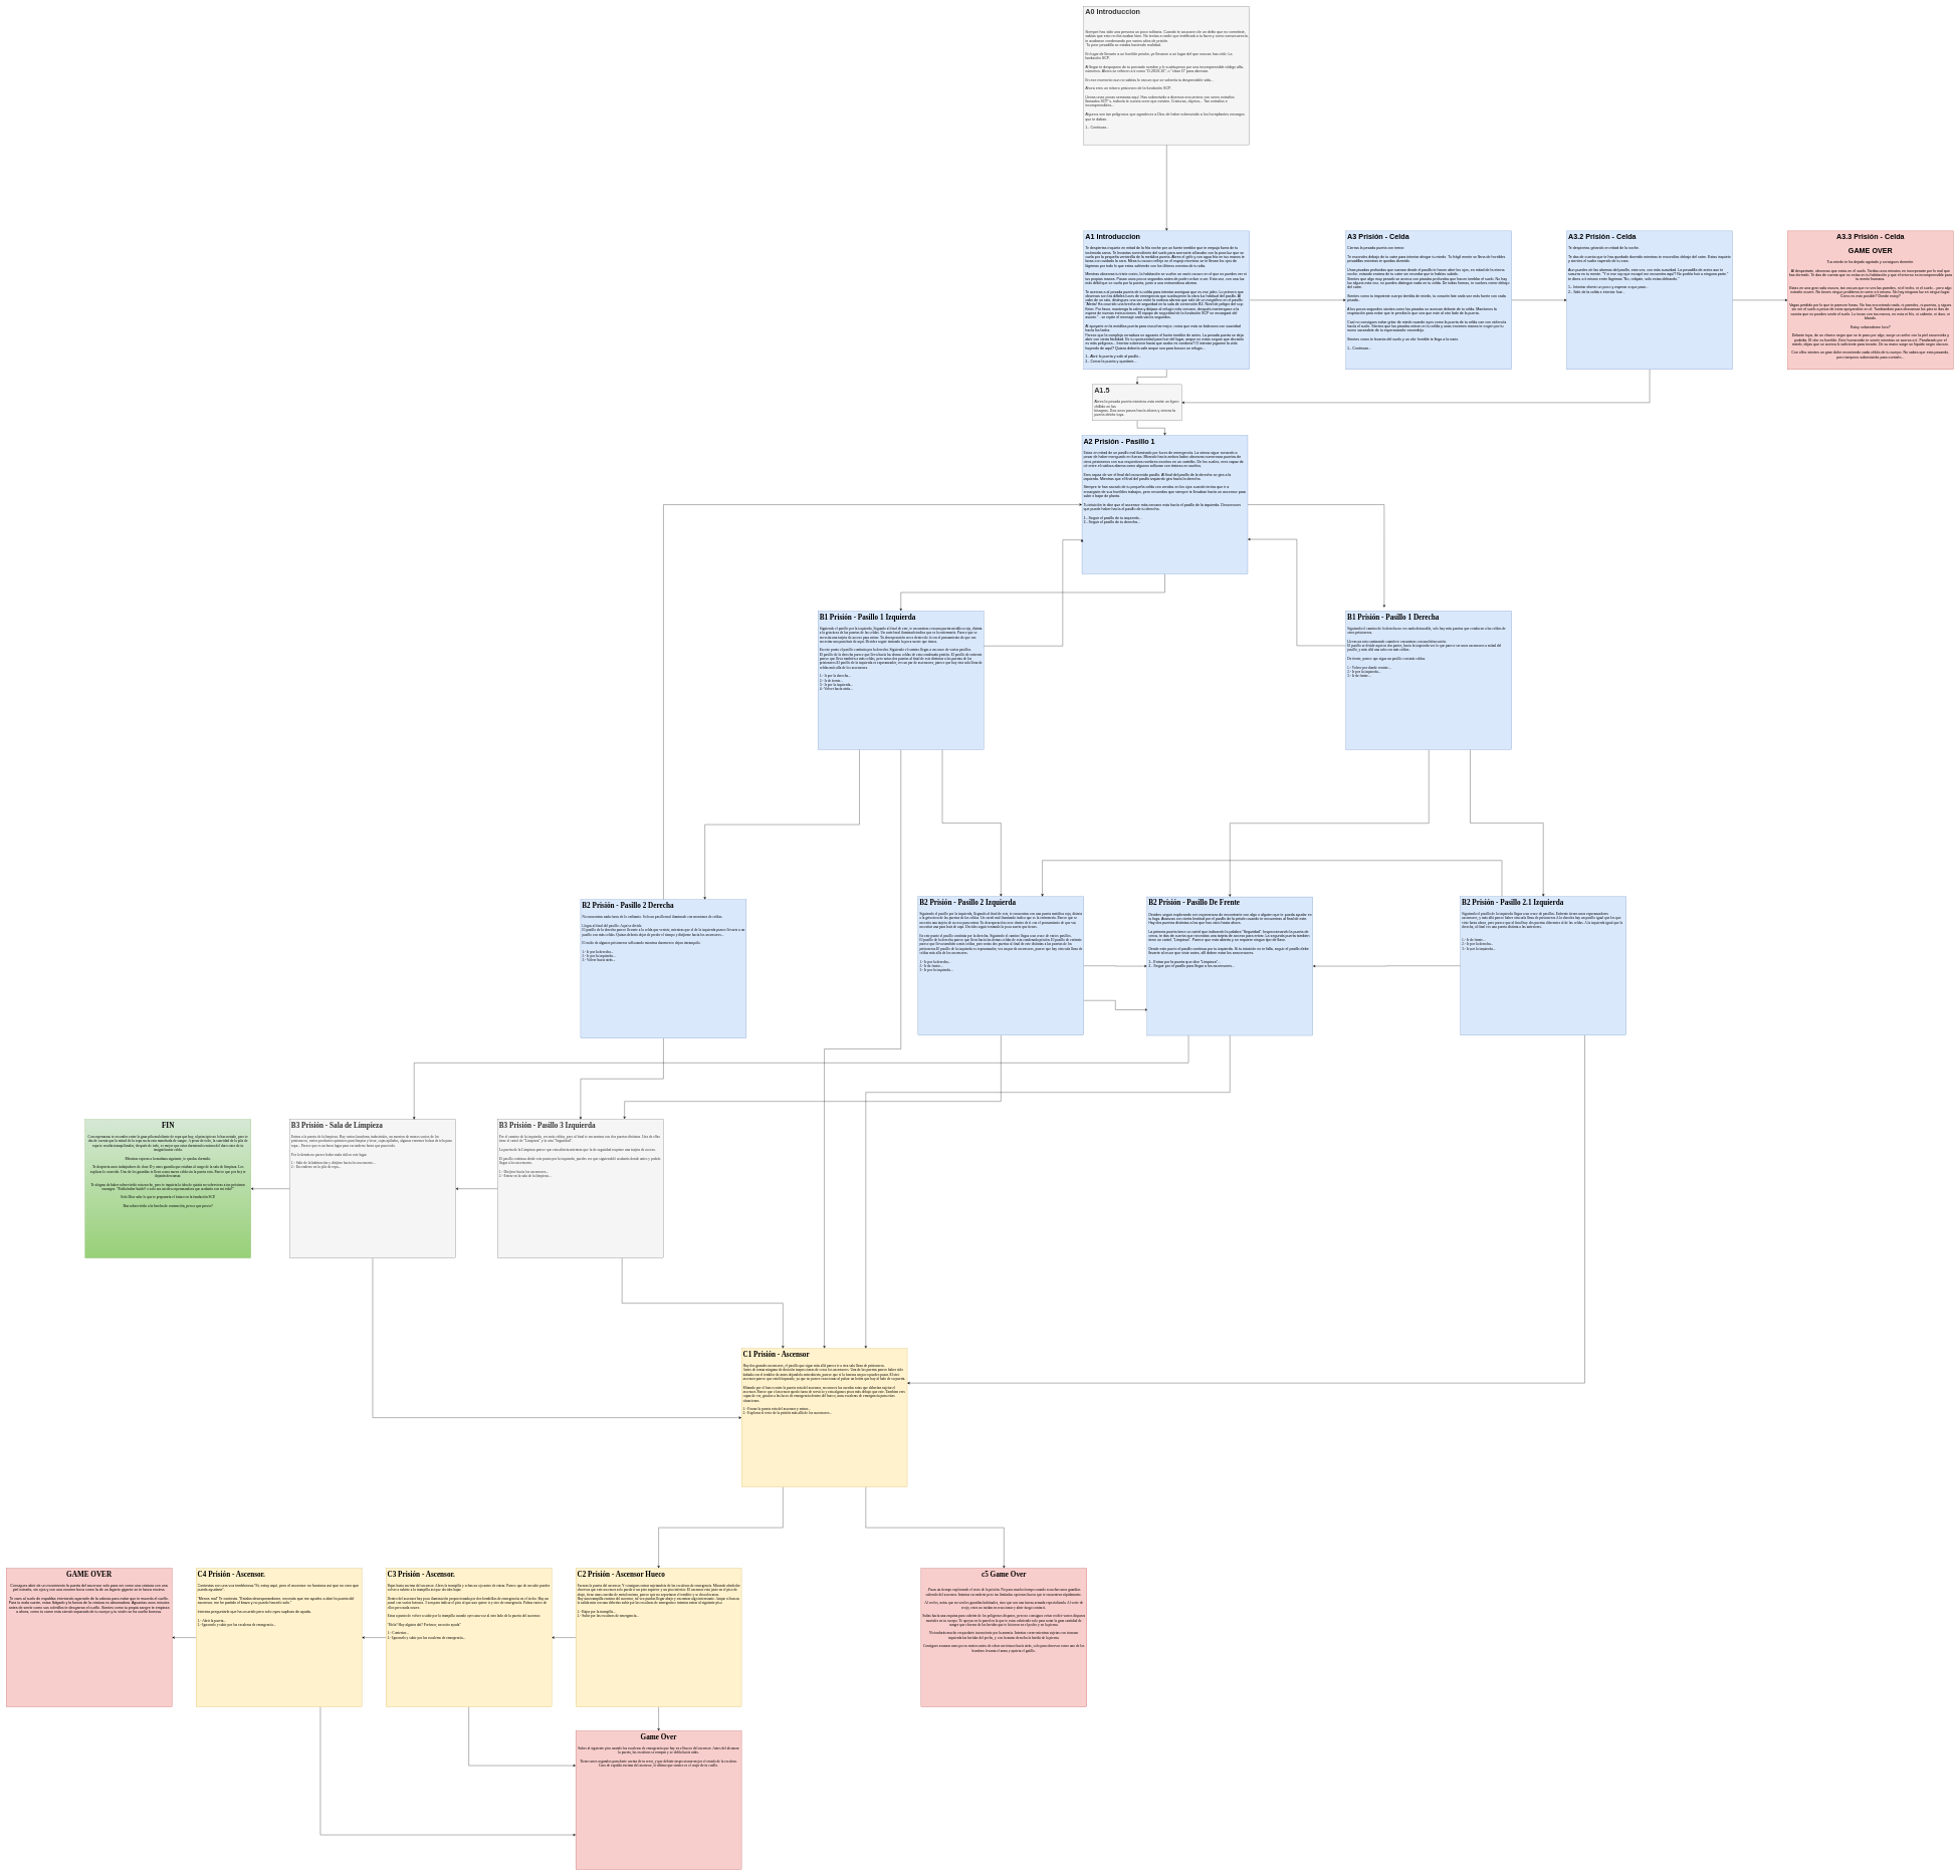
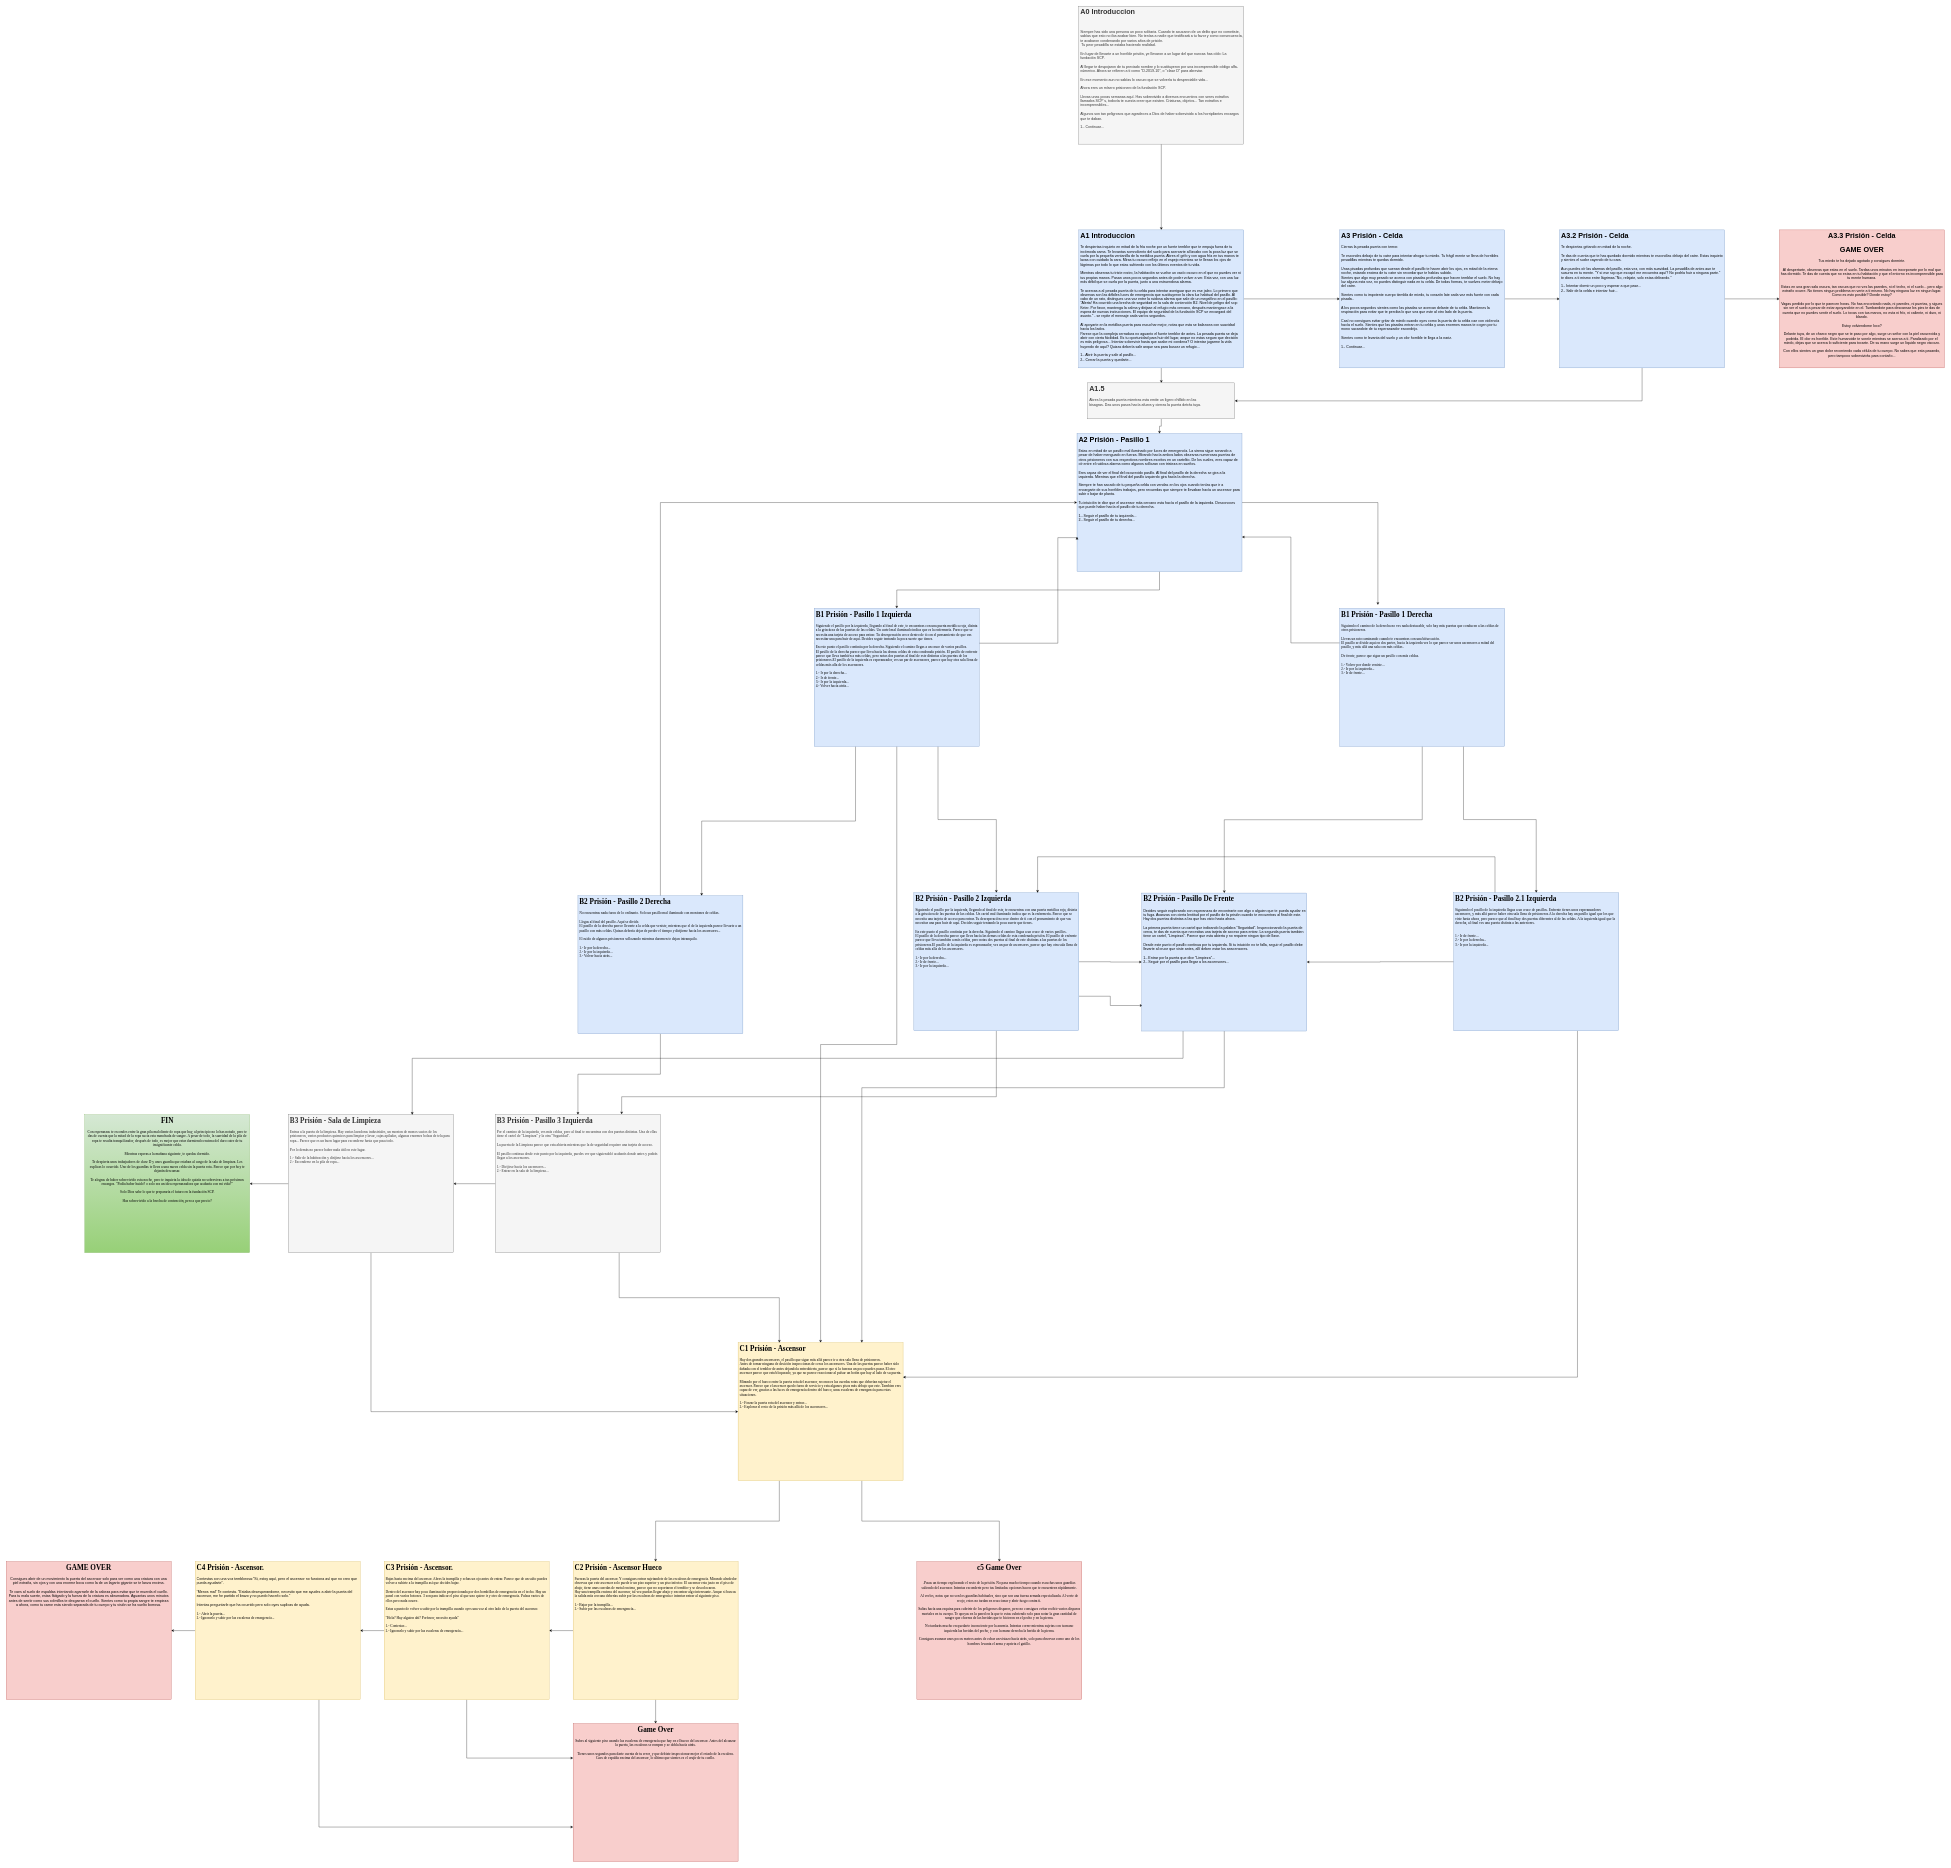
- <mxCell id="22" value="&lt;h1&gt;A1.5&lt;br&gt;&lt;/h1&gt;&lt;p&gt;Abres la pesada puerta mientras esta emite un ligero chillido en las &lt;br/&gt;bisagras. Das unos pasos hacía afuera y cierras la puerta detrás tuya.&lt;/p&gt;" style="text;html=1;strokeColor=#666666;fillColor=#f5f5f5;spacing=5;spacingTop=-20;whiteSpace=wrap;overflow=hidden;rounded=0;fontColor=#333333;" parent="1" vertex="1"><mxGeometry x="3626" y="1276" width="295" height="120" as="geometry" /></mxCell>
+ <mxCell id="22" value="&lt;h1&gt;A1.5&lt;br&gt;&lt;/h1&gt;&lt;p&gt;Abres la pesada puerta mientras esta emite un ligero chillido en las &lt;br/&gt;bisagras. Das unos pasos hacía afuera y cierras la puerta detrás tuya.&lt;/p&gt;" style="text;html=1;strokeColor=#666666;fillColor=#f5f5f5;spacing=5;spacingTop=-20;whiteSpace=wrap;overflow=hidden;rounded=0;fontColor=#333333;" parent="1" vertex="1"><mxGeometry x="3626" y="1276" width="490" height="120" as="geometry" /></mxCell>
